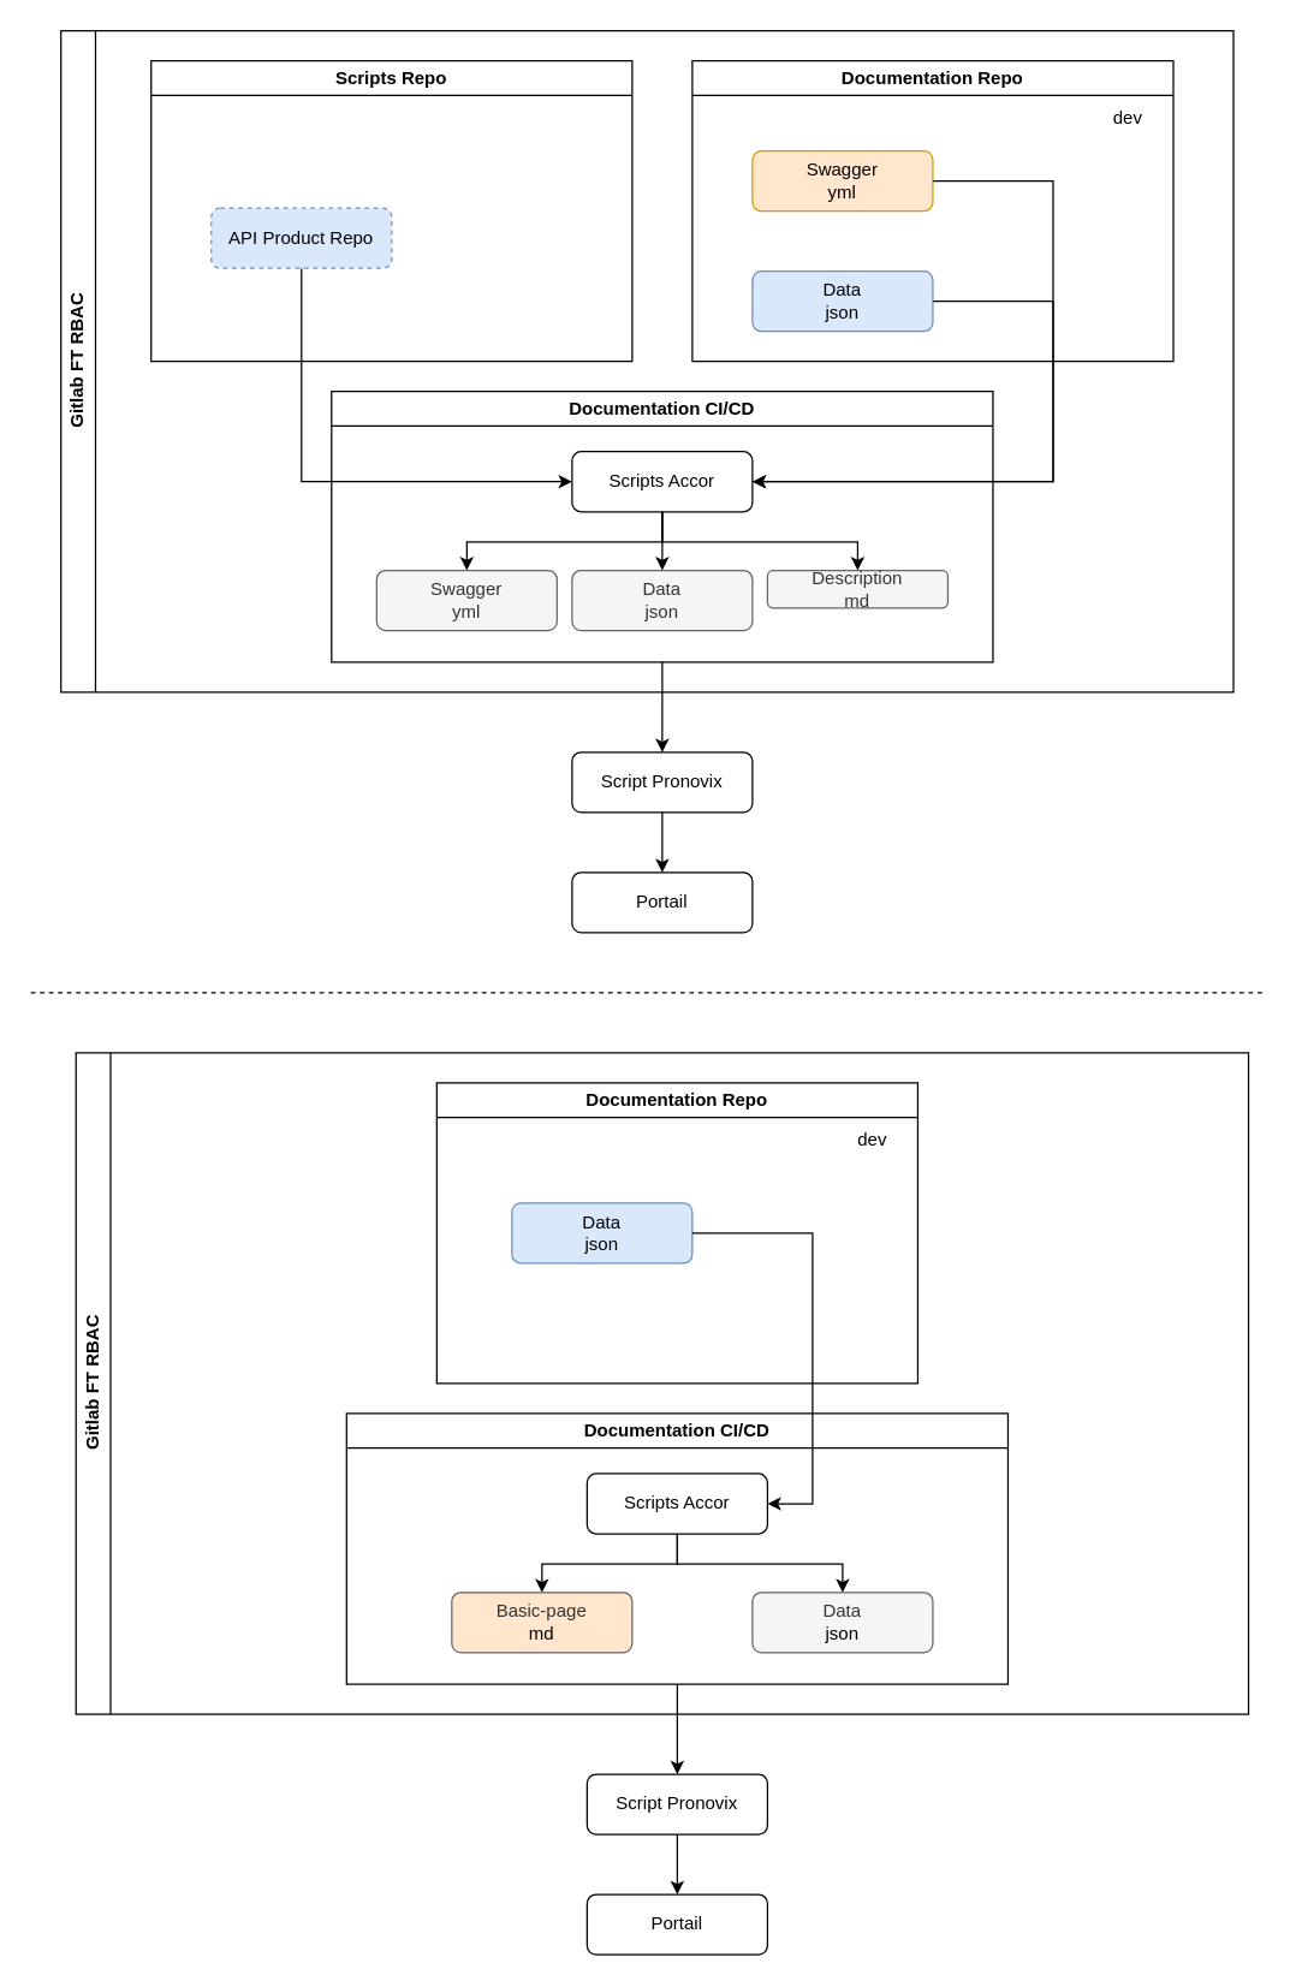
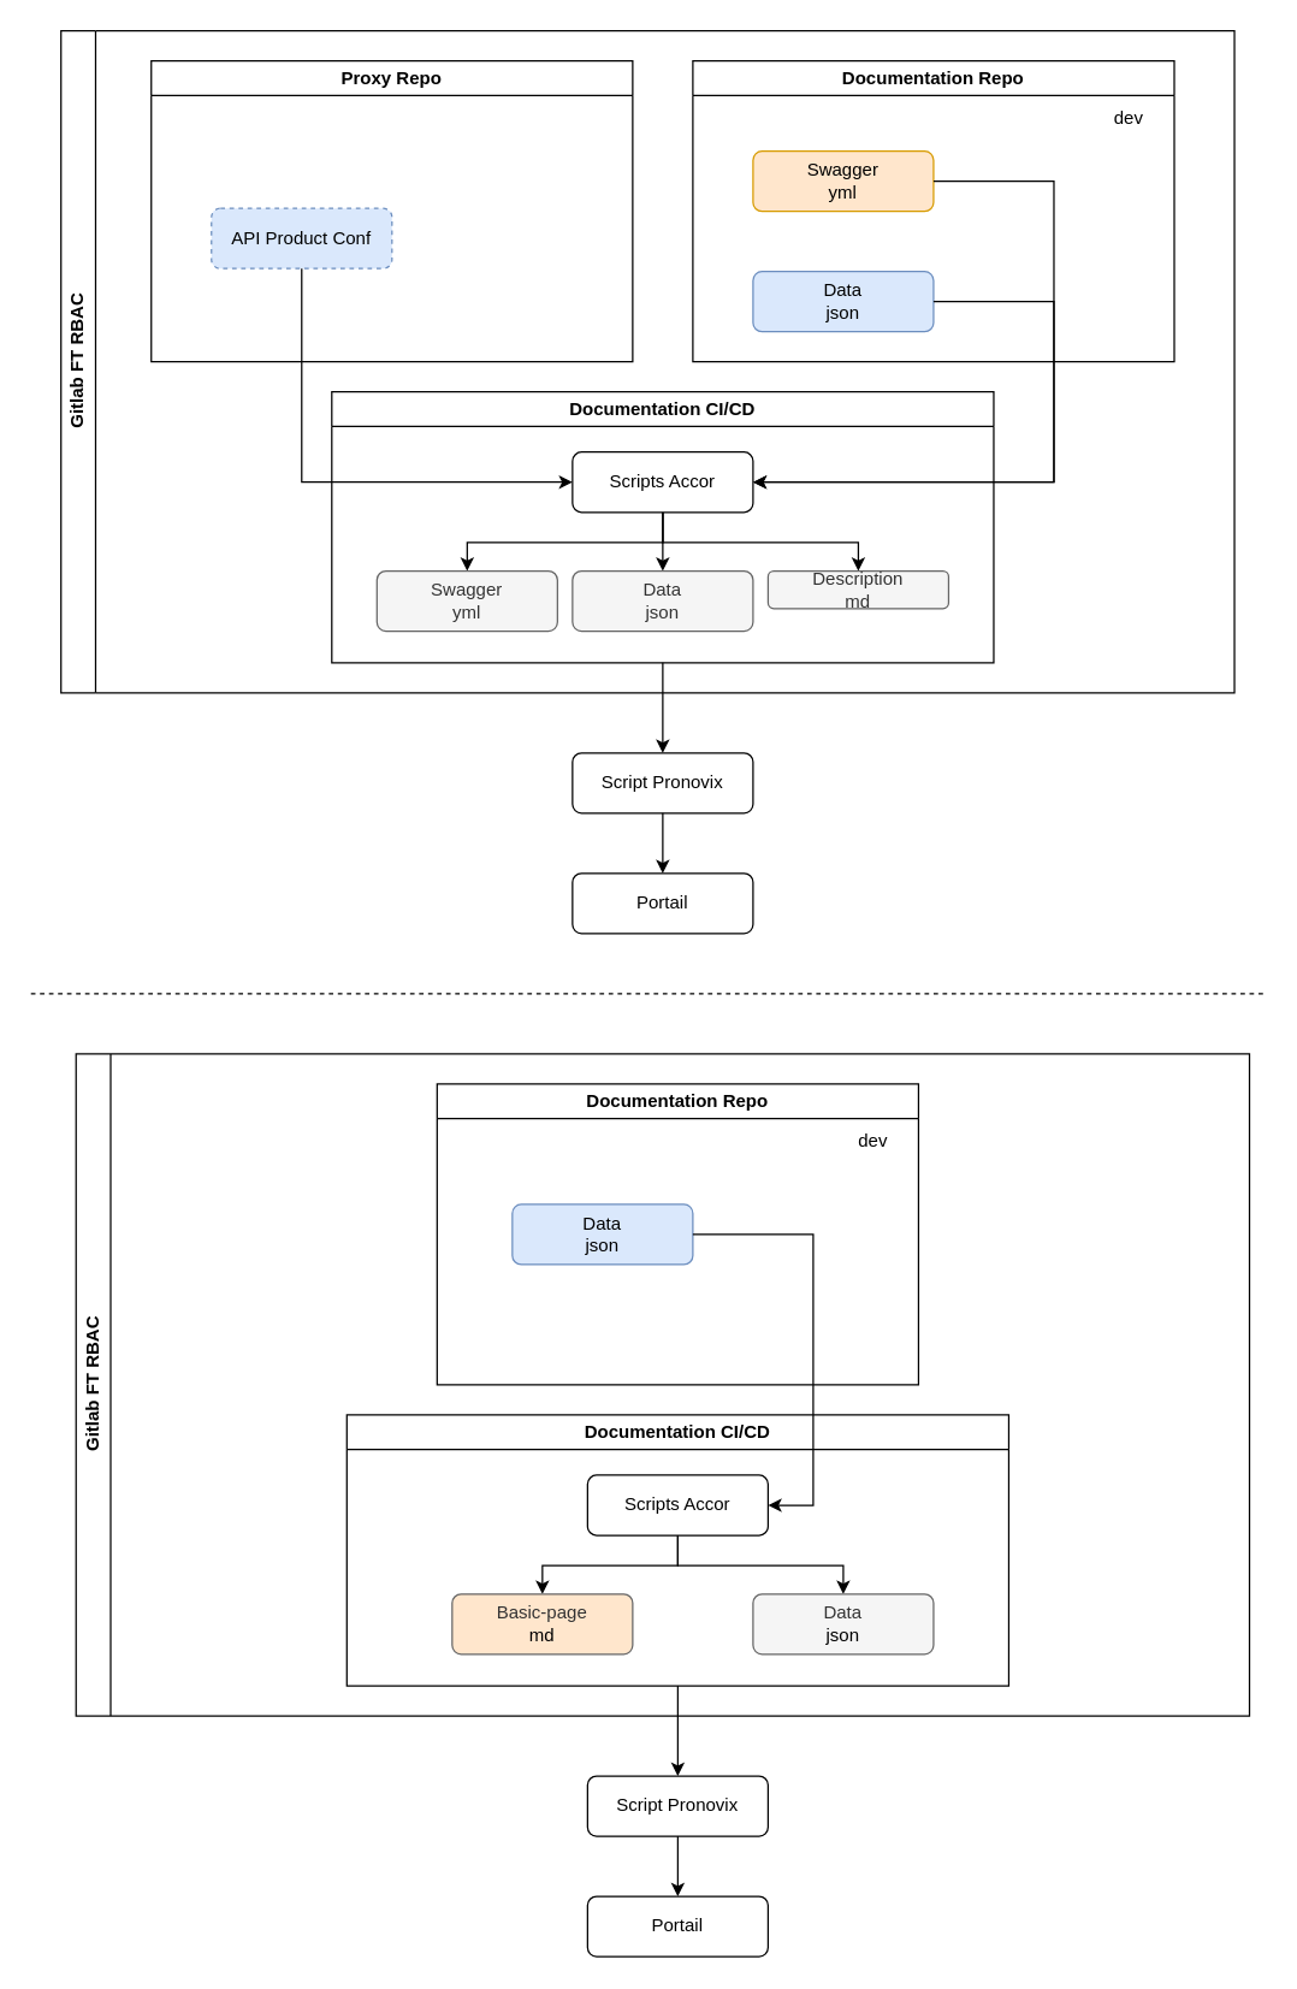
- <mxCell id="3" value="Scripts Repo" style="swimlane;whiteSpace=wrap;html=1;" parent="2" vertex="1"><mxGeometry x="60" y="20" width="320" height="200" as="geometry" /></mxCell>
+ <mxCell id="3" value="Proxy Repo" style="swimlane;whiteSpace=wrap;html=1;" parent="2" vertex="1"><mxGeometry x="60" y="20" width="320" height="200" as="geometry" /></mxCell>
- <mxCell id="4" value="API Product Repo" style="rounded=1;whiteSpace=wrap;html=1;fillColor=#dae8fc;strokeColor=#6c8ebf;dashed=1;" parent="3" vertex="1"><mxGeometry x="40" y="98" width="120" height="40" as="geometry" /></mxCell>
+ <mxCell id="4" value="API Product Conf" style="rounded=1;whiteSpace=wrap;html=1;fillColor=#dae8fc;strokeColor=#6c8ebf;dashed=1;" parent="3" vertex="1"><mxGeometry x="40" y="98" width="120" height="40" as="geometry" /></mxCell>
